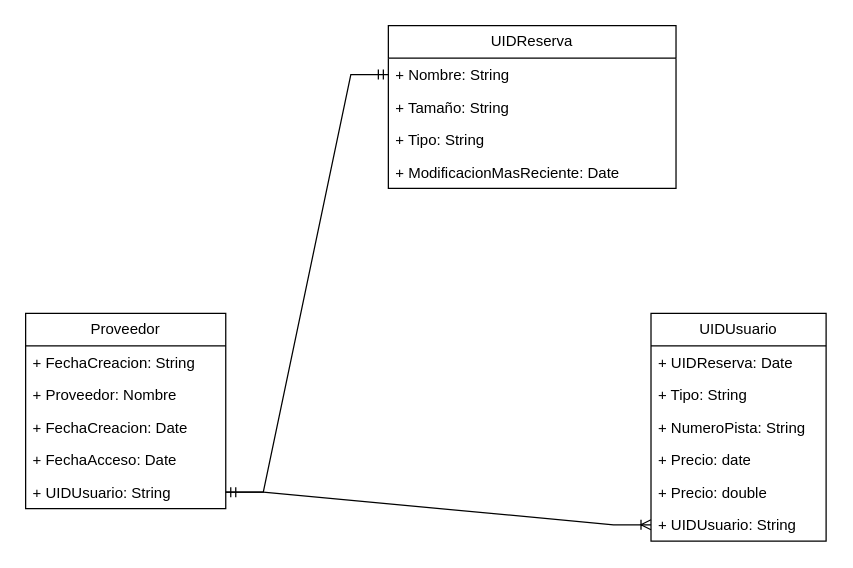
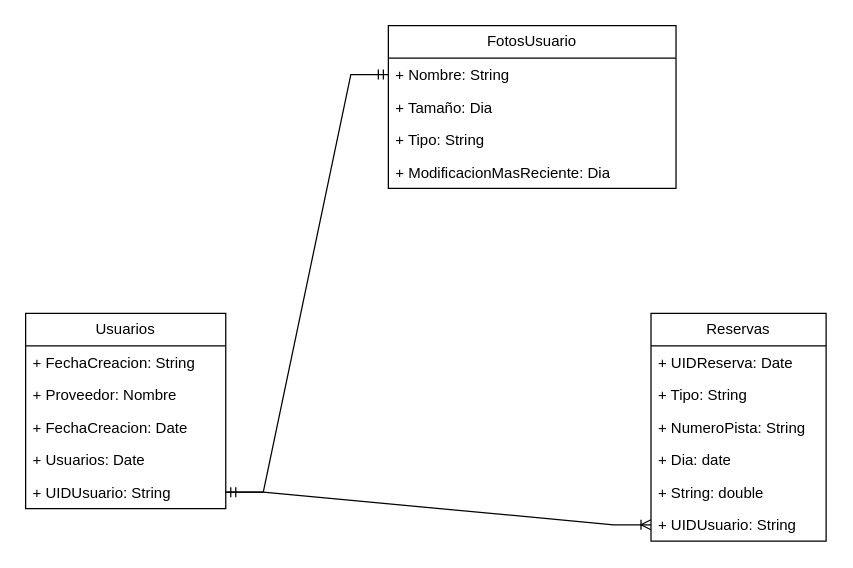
- <mxCell id="16" value="&lt;font style=&quot;vertical-align: inherit;&quot;&gt;&lt;font style=&quot;vertical-align: inherit;&quot;&gt;&lt;font style=&quot;vertical-align: inherit;&quot;&gt;&lt;font style=&quot;vertical-align: inherit;&quot;&gt;&lt;font style=&quot;vertical-align: inherit;&quot;&gt;&lt;font style=&quot;vertical-align: inherit;&quot;&gt;&lt;font style=&quot;vertical-align: inherit;&quot;&gt;&lt;font style=&quot;vertical-align: inherit;&quot;&gt;&lt;font style=&quot;vertical-align: inherit;&quot;&gt;&lt;font style=&quot;vertical-align: inherit;&quot;&gt;UIDReserva&lt;/font&gt;&lt;/font&gt;&lt;/font&gt;&lt;/font&gt;&lt;/font&gt;&lt;/font&gt;&lt;/font&gt;&lt;/font&gt;&lt;/font&gt;&lt;/font&gt;" style="swimlane;fontStyle=0;childLayout=stackLayout;horizontal=1;startSize=26;fillColor=none;horizontalStack=0;resizeParent=1;resizeParentMax=0;resizeLast=0;collapsible=1;marginBottom=0;whiteSpace=wrap;html=1;" vertex="1" parent="1"><mxGeometry x="310" y="20" width="230" height="130" as="geometry" /></mxCell>
+ <mxCell id="16" value="&lt;font style=&quot;vertical-align: inherit;&quot;&gt;&lt;font style=&quot;vertical-align: inherit;&quot;&gt;&lt;font style=&quot;vertical-align: inherit;&quot;&gt;&lt;font style=&quot;vertical-align: inherit;&quot;&gt;&lt;font style=&quot;vertical-align: inherit;&quot;&gt;&lt;font style=&quot;vertical-align: inherit;&quot;&gt;&lt;font style=&quot;vertical-align: inherit;&quot;&gt;&lt;font style=&quot;vertical-align: inherit;&quot;&gt;&lt;font style=&quot;vertical-align: inherit;&quot;&gt;&lt;font style=&quot;vertical-align: inherit;&quot;&gt;FotosUsuario&lt;/font&gt;&lt;/font&gt;&lt;/font&gt;&lt;/font&gt;&lt;/font&gt;&lt;/font&gt;&lt;/font&gt;&lt;/font&gt;&lt;/font&gt;&lt;/font&gt;" style="swimlane;fontStyle=0;childLayout=stackLayout;horizontal=1;startSize=26;fillColor=none;horizontalStack=0;resizeParent=1;resizeParentMax=0;resizeLast=0;collapsible=1;marginBottom=0;whiteSpace=wrap;html=1;" vertex="1" parent="1"><mxGeometry x="310" y="20" width="230" height="130" as="geometry" /></mxCell>
- <mxCell id="18" value="&lt;font style=&quot;vertical-align: inherit;&quot;&gt;&lt;font style=&quot;vertical-align: inherit;&quot;&gt;+ Tamaño: String&lt;/font&gt;&lt;/font&gt;" style="text;strokeColor=none;fillColor=none;align=left;verticalAlign=top;spacingLeft=4;spacingRight=4;overflow=hidden;rotatable=0;points=[[0,0.5],[1,0.5]];portConstraint=eastwest;whiteSpace=wrap;html=1;" vertex="1" parent="16"><mxGeometry y="52" width="230" height="26" as="geometry" /></mxCell>
+ <mxCell id="18" value="&lt;font style=&quot;vertical-align: inherit;&quot;&gt;&lt;font style=&quot;vertical-align: inherit;&quot;&gt;+ Tamaño: Dia&lt;/font&gt;&lt;/font&gt;" style="text;strokeColor=none;fillColor=none;align=left;verticalAlign=top;spacingLeft=4;spacingRight=4;overflow=hidden;rotatable=0;points=[[0,0.5],[1,0.5]];portConstraint=eastwest;whiteSpace=wrap;html=1;" vertex="1" parent="16"><mxGeometry y="52" width="230" height="26" as="geometry" /></mxCell>
- <mxCell id="20" value="&lt;font style=&quot;vertical-align: inherit;&quot;&gt;&lt;font style=&quot;vertical-align: inherit;&quot;&gt;&lt;font style=&quot;vertical-align: inherit;&quot;&gt;&lt;font style=&quot;vertical-align: inherit;&quot;&gt;+ ModificacionMasReciente: Date&lt;/font&gt;&lt;/font&gt;&lt;/font&gt;&lt;/font&gt;" style="text;strokeColor=none;fillColor=none;align=left;verticalAlign=top;spacingLeft=4;spacingRight=4;overflow=hidden;rotatable=0;points=[[0,0.5],[1,0.5]];portConstraint=eastwest;whiteSpace=wrap;html=1;" vertex="1" parent="16"><mxGeometry y="104" width="230" height="26" as="geometry" /></mxCell>
+ <mxCell id="20" value="&lt;font style=&quot;vertical-align: inherit;&quot;&gt;&lt;font style=&quot;vertical-align: inherit;&quot;&gt;&lt;font style=&quot;vertical-align: inherit;&quot;&gt;&lt;font style=&quot;vertical-align: inherit;&quot;&gt;+ ModificacionMasReciente: Dia&lt;/font&gt;&lt;/font&gt;&lt;/font&gt;&lt;/font&gt;" style="text;strokeColor=none;fillColor=none;align=left;verticalAlign=top;spacingLeft=4;spacingRight=4;overflow=hidden;rotatable=0;points=[[0,0.5],[1,0.5]];portConstraint=eastwest;whiteSpace=wrap;html=1;" vertex="1" parent="16"><mxGeometry y="104" width="230" height="26" as="geometry" /></mxCell>
- <mxCell id="2" value="&lt;font style=&quot;vertical-align: inherit;&quot;&gt;&lt;font style=&quot;vertical-align: inherit;&quot;&gt;&lt;font style=&quot;vertical-align: inherit;&quot;&gt;&lt;font style=&quot;vertical-align: inherit;&quot;&gt;Proveedor&lt;/font&gt;&lt;/font&gt;&lt;/font&gt;&lt;/font&gt;" style="swimlane;fontStyle=0;childLayout=stackLayout;horizontal=1;startSize=26;fillColor=none;horizontalStack=0;resizeParent=1;resizeParentMax=0;resizeLast=0;collapsible=1;marginBottom=0;whiteSpace=wrap;html=1;" parent="1" vertex="1"><mxGeometry x="20" y="250" width="160" height="156" as="geometry"><mxRectangle x="470" y="310" width="90" height="30" as="alternateBounds" /></mxGeometry></mxCell>
+ <mxCell id="2" value="&lt;font style=&quot;vertical-align: inherit;&quot;&gt;&lt;font style=&quot;vertical-align: inherit;&quot;&gt;&lt;font style=&quot;vertical-align: inherit;&quot;&gt;&lt;font style=&quot;vertical-align: inherit;&quot;&gt;Usuarios&lt;/font&gt;&lt;/font&gt;&lt;/font&gt;&lt;/font&gt;" style="swimlane;fontStyle=0;childLayout=stackLayout;horizontal=1;startSize=26;fillColor=none;horizontalStack=0;resizeParent=1;resizeParentMax=0;resizeLast=0;collapsible=1;marginBottom=0;whiteSpace=wrap;html=1;" parent="1" vertex="1"><mxGeometry x="20" y="250" width="160" height="156" as="geometry"><mxRectangle x="470" y="310" width="90" height="30" as="alternateBounds" /></mxGeometry></mxCell>
- <mxCell id="8" value="UIDUsuario" style="swimlane;fontStyle=0;childLayout=stackLayout;horizontal=1;startSize=26;fillColor=none;horizontalStack=0;resizeParent=1;resizeParentMax=0;resizeLast=0;collapsible=1;marginBottom=0;whiteSpace=wrap;html=1;" parent="1" vertex="1"><mxGeometry x="520" y="250" width="140" height="182" as="geometry" /></mxCell>
+ <mxCell id="8" value="Reservas" style="swimlane;fontStyle=0;childLayout=stackLayout;horizontal=1;startSize=26;fillColor=none;horizontalStack=0;resizeParent=1;resizeParentMax=0;resizeLast=0;collapsible=1;marginBottom=0;whiteSpace=wrap;html=1;" parent="1" vertex="1"><mxGeometry x="520" y="250" width="140" height="182" as="geometry" /></mxCell>
- <mxCell id="6" value="&lt;font style=&quot;vertical-align: inherit;&quot;&gt;&lt;font style=&quot;vertical-align: inherit;&quot;&gt;+ FechaAcceso: Date&lt;/font&gt;&lt;/font&gt;" style="text;strokeColor=none;fillColor=none;align=left;verticalAlign=top;spacingLeft=4;spacingRight=4;overflow=hidden;rotatable=0;points=[[0,0.5],[1,0.5]];portConstraint=eastwest;whiteSpace=wrap;html=1;" parent="2" vertex="1"><mxGeometry y="104" width="160" height="26" as="geometry" /></mxCell>
+ <mxCell id="6" value="&lt;font style=&quot;vertical-align: inherit;&quot;&gt;&lt;font style=&quot;vertical-align: inherit;&quot;&gt;+ Usuarios: Date&lt;/font&gt;&lt;/font&gt;" style="text;strokeColor=none;fillColor=none;align=left;verticalAlign=top;spacingLeft=4;spacingRight=4;overflow=hidden;rotatable=0;points=[[0,0.5],[1,0.5]];portConstraint=eastwest;whiteSpace=wrap;html=1;" parent="2" vertex="1"><mxGeometry y="104" width="160" height="26" as="geometry" /></mxCell>
- <mxCell id="12" value="+ Precio: date" style="text;strokeColor=none;fillColor=none;align=left;verticalAlign=top;spacingLeft=4;spacingRight=4;overflow=hidden;rotatable=0;points=[[0,0.5],[1,0.5]];portConstraint=eastwest;whiteSpace=wrap;html=1;" parent="8" vertex="1"><mxGeometry y="104" width="140" height="26" as="geometry" /></mxCell>
+ <mxCell id="12" value="+ Dia: date" style="text;strokeColor=none;fillColor=none;align=left;verticalAlign=top;spacingLeft=4;spacingRight=4;overflow=hidden;rotatable=0;points=[[0,0.5],[1,0.5]];portConstraint=eastwest;whiteSpace=wrap;html=1;" parent="8" vertex="1"><mxGeometry y="104" width="140" height="26" as="geometry" /></mxCell>
- <mxCell id="13" value="+ Precio: double" style="text;strokeColor=none;fillColor=none;align=left;verticalAlign=top;spacingLeft=4;spacingRight=4;overflow=hidden;rotatable=0;points=[[0,0.5],[1,0.5]];portConstraint=eastwest;whiteSpace=wrap;html=1;" parent="8" vertex="1"><mxGeometry y="130" width="140" height="26" as="geometry" /></mxCell>
+ <mxCell id="13" value="+ String: double" style="text;strokeColor=none;fillColor=none;align=left;verticalAlign=top;spacingLeft=4;spacingRight=4;overflow=hidden;rotatable=0;points=[[0,0.5],[1,0.5]];portConstraint=eastwest;whiteSpace=wrap;html=1;" parent="8" vertex="1"><mxGeometry y="130" width="140" height="26" as="geometry" /></mxCell>
